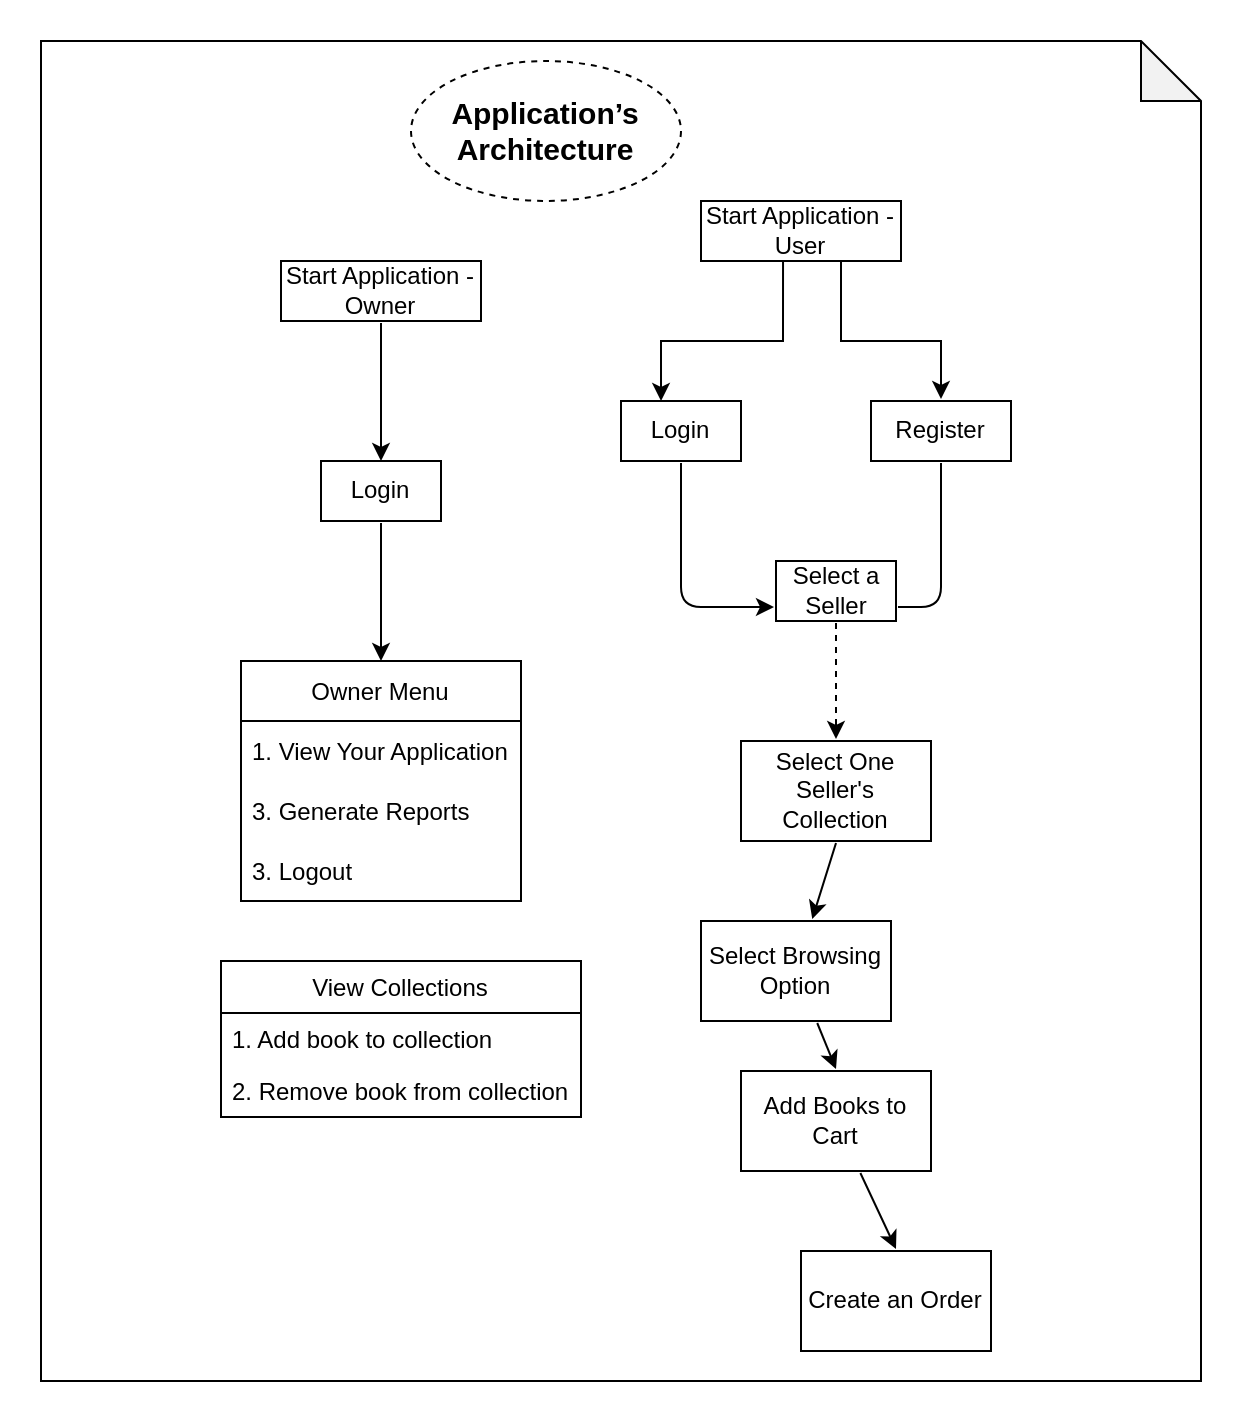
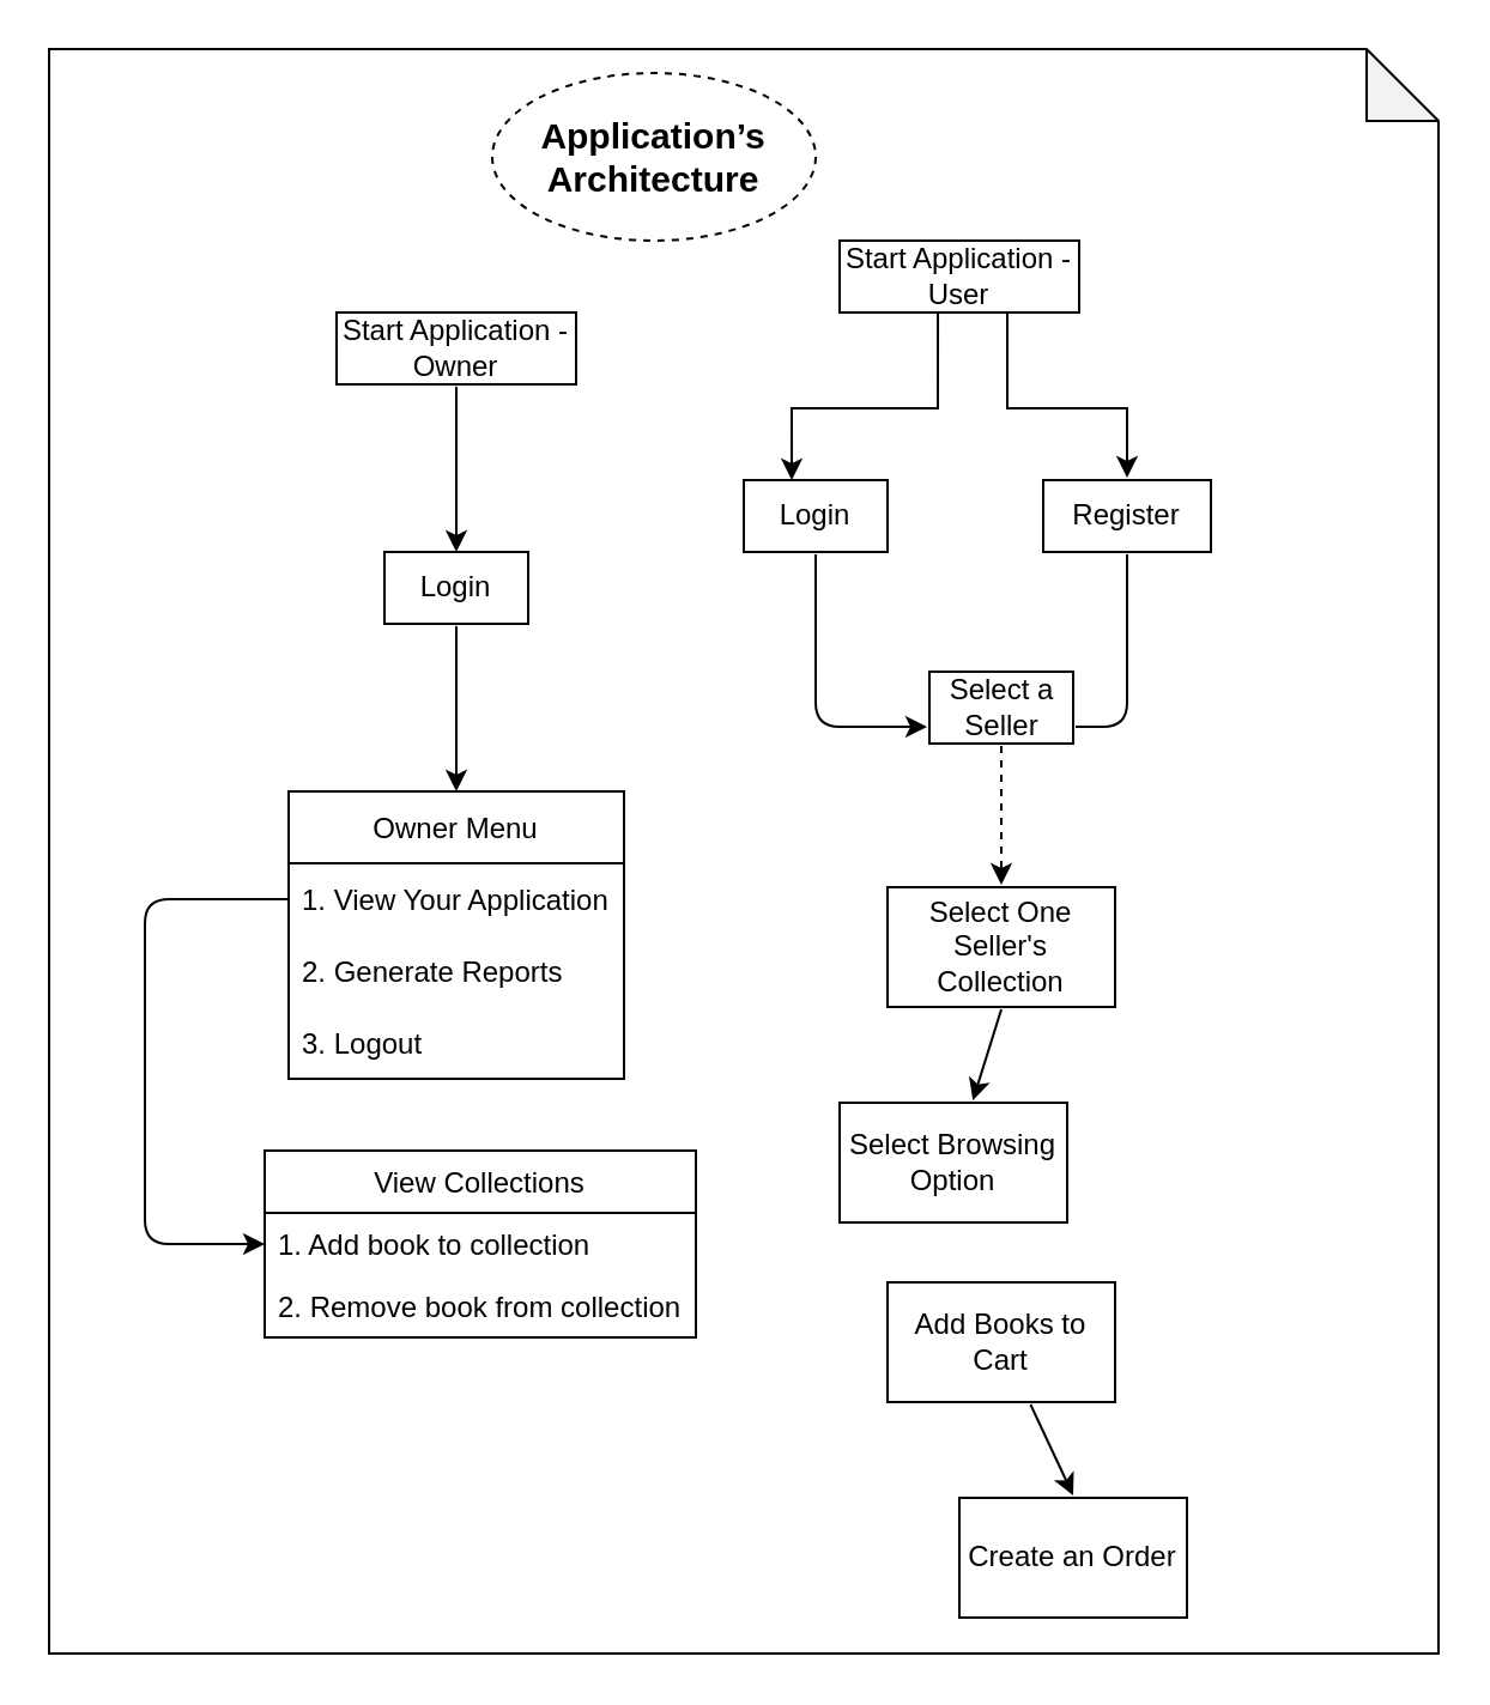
- <mxCell id="7" value="3. Generate Reports" style="text;strokeColor=none;fillColor=none;align=left;verticalAlign=middle;spacingLeft=4;spacingRight=4;overflow=hidden;points=[[0,0.5],[1,0.5]];portConstraint=eastwest;rotatable=0;" parent="5" vertex="1"><mxGeometry y="60" width="140" height="30" as="geometry" /></mxCell>
+ <mxCell id="7" value="2. Generate Reports" style="text;strokeColor=none;fillColor=none;align=left;verticalAlign=middle;spacingLeft=4;spacingRight=4;overflow=hidden;points=[[0,0.5],[1,0.5]];portConstraint=eastwest;rotatable=0;" parent="5" vertex="1"><mxGeometry y="60" width="140" height="30" as="geometry" /></mxCell>
+ <mxCell id="21" style="edgeStyle=none;html=1;entryX=0;entryY=0.5;entryDx=0;entryDy=0;" edge="1" parent="1" source="6" target="10"><mxGeometry relative="1" as="geometry"><Array as="points"><mxPoint x="60" y="375" /><mxPoint x="60" y="519" /></Array></mxGeometry></mxCell>
- <mxCell id="26" style="edgeStyle=none;html=1;entryX=0.5;entryY=0;entryDx=0;entryDy=0;" edge="1" parent="1" source="27" target="29"><mxGeometry relative="1" as="geometry" /></mxCell>
